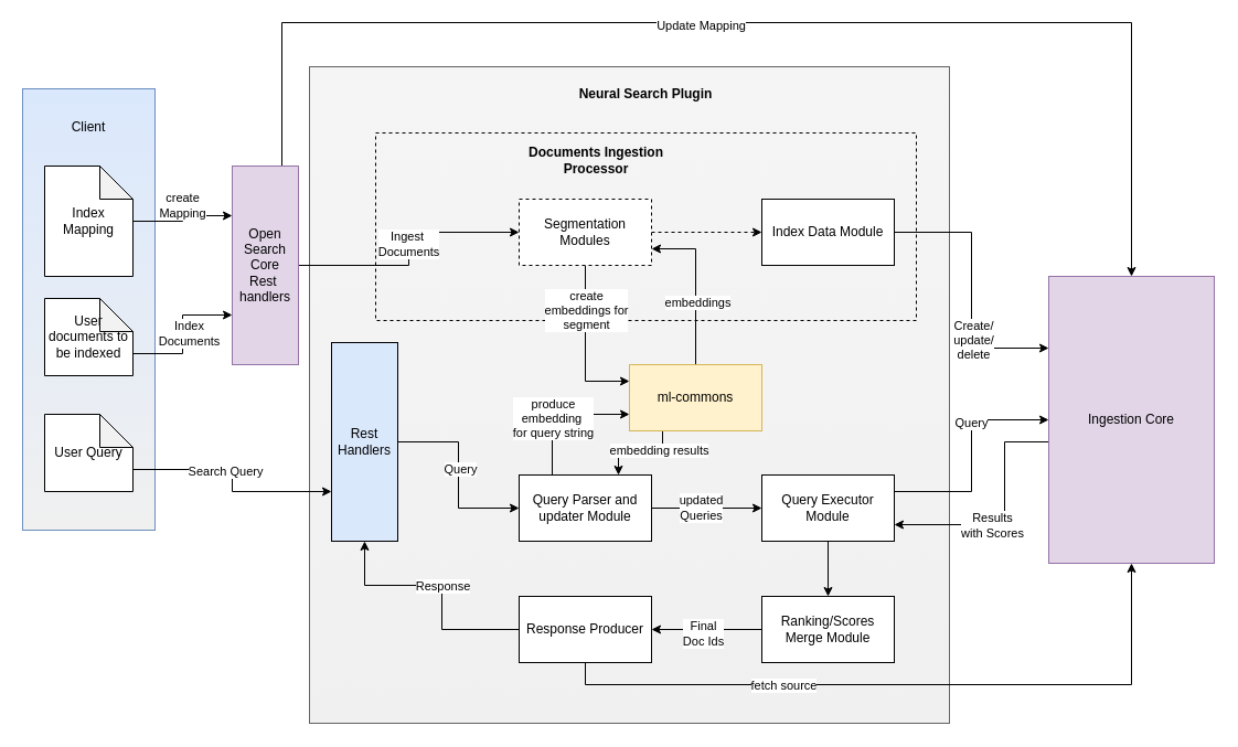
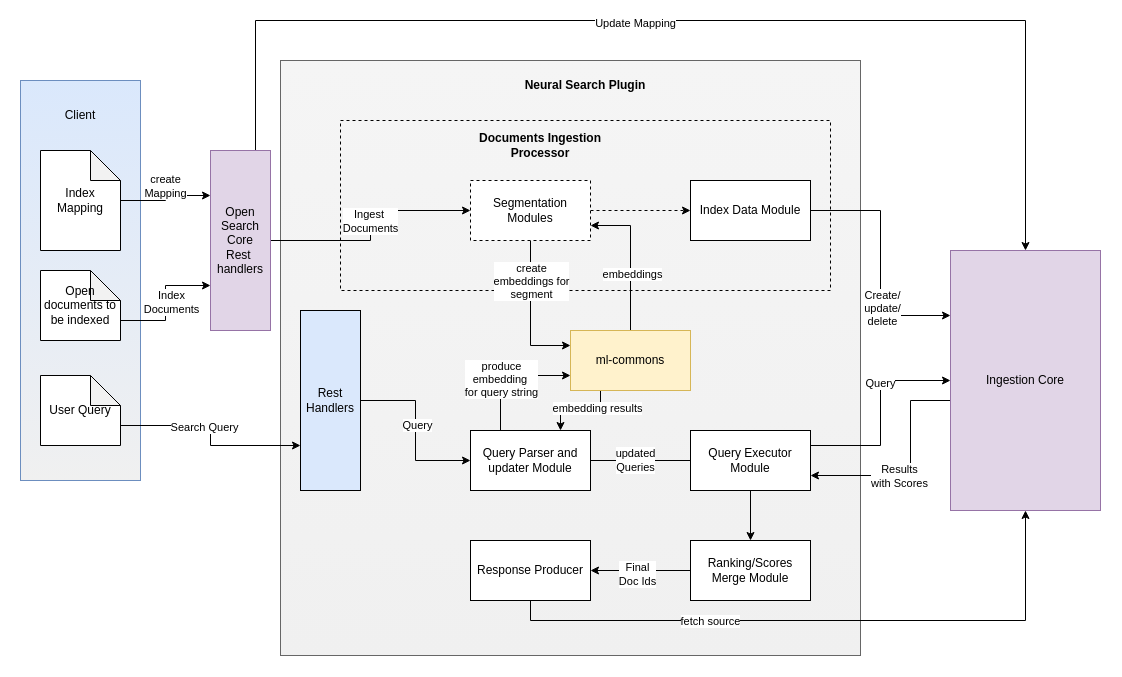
- <mxCell id="36" value="User documents to be indexed" style="shape=note;whiteSpace=wrap;html=1;backgroundOutline=1;darkOpacity=0.05;" vertex="1" parent="1"><mxGeometry x="40" y="270" width="80" height="70" as="geometry" /></mxCell>
+ <mxCell id="36" value="Open documents to be indexed" style="shape=note;whiteSpace=wrap;html=1;backgroundOutline=1;darkOpacity=0.05;" vertex="1" parent="1"><mxGeometry x="40" y="270" width="80" height="70" as="geometry" /></mxCell>
- <mxCell id="9" style="edgeStyle=orthogonalEdgeStyle;rounded=0;orthogonalLoop=1;jettySize=auto;html=1;exitX=1;exitY=0.5;exitDx=0;exitDy=0;" edge="1" parent="1" source="13" target="33"><mxGeometry relative="1" as="geometry" /></mxCell>
+ <mxCell id="9" style="edgeStyle=orthogonalEdgeStyle;rounded=0;orthogonalLoop=1;jettySize=auto;html=1;exitX=1;exitY=0.5;exitDx=0;exitDy=0;endArrow=none;" edge="1" parent="1" source="13" target="33"><mxGeometry relative="1" as="geometry" /></mxCell>
- <mxCell id="25" style="edgeStyle=orthogonalEdgeStyle;rounded=0;orthogonalLoop=1;jettySize=auto;html=1;exitX=0;exitY=0.5;exitDx=0;exitDy=0;entryX=0.5;entryY=1;entryDx=0;entryDy=0;" edge="1" parent="1" source="29" target="18"><mxGeometry relative="1" as="geometry"><Array as="points"><mxPoint x="400" y="570" /><mxPoint x="400" y="530" /><mxPoint x="330" y="530" /></Array></mxGeometry></mxCell>
- <mxCell id="26" value="Response" style="edgeLabel;html=1;align=center;verticalAlign=middle;resizable=0;points=[];" vertex="1" connectable="0" parent="25"><mxGeometry x="0.004" relative="1" as="geometry"><mxPoint as="offset" /></mxGeometry></mxCell>
